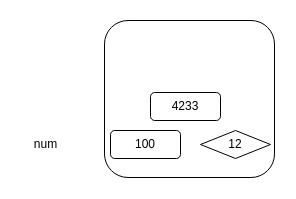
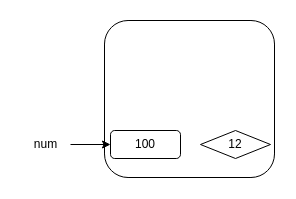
- <mxCell id="7" value="4233" style="rounded=1;whiteSpace=wrap;html=1;fillColor=none;" vertex="1" parent="1"><mxGeometry x="150" y="92" width="70" height="28" as="geometry" /></mxCell>
+ <mxCell id="2" style="edgeStyle=orthogonalEdgeStyle;rounded=0;orthogonalLoop=1;jettySize=auto;html=1;entryX=0;entryY=0.5;entryDx=0;entryDy=0;" edge="1" parent="1" source="3" target="5"><mxGeometry relative="1" as="geometry" /></mxCell>
